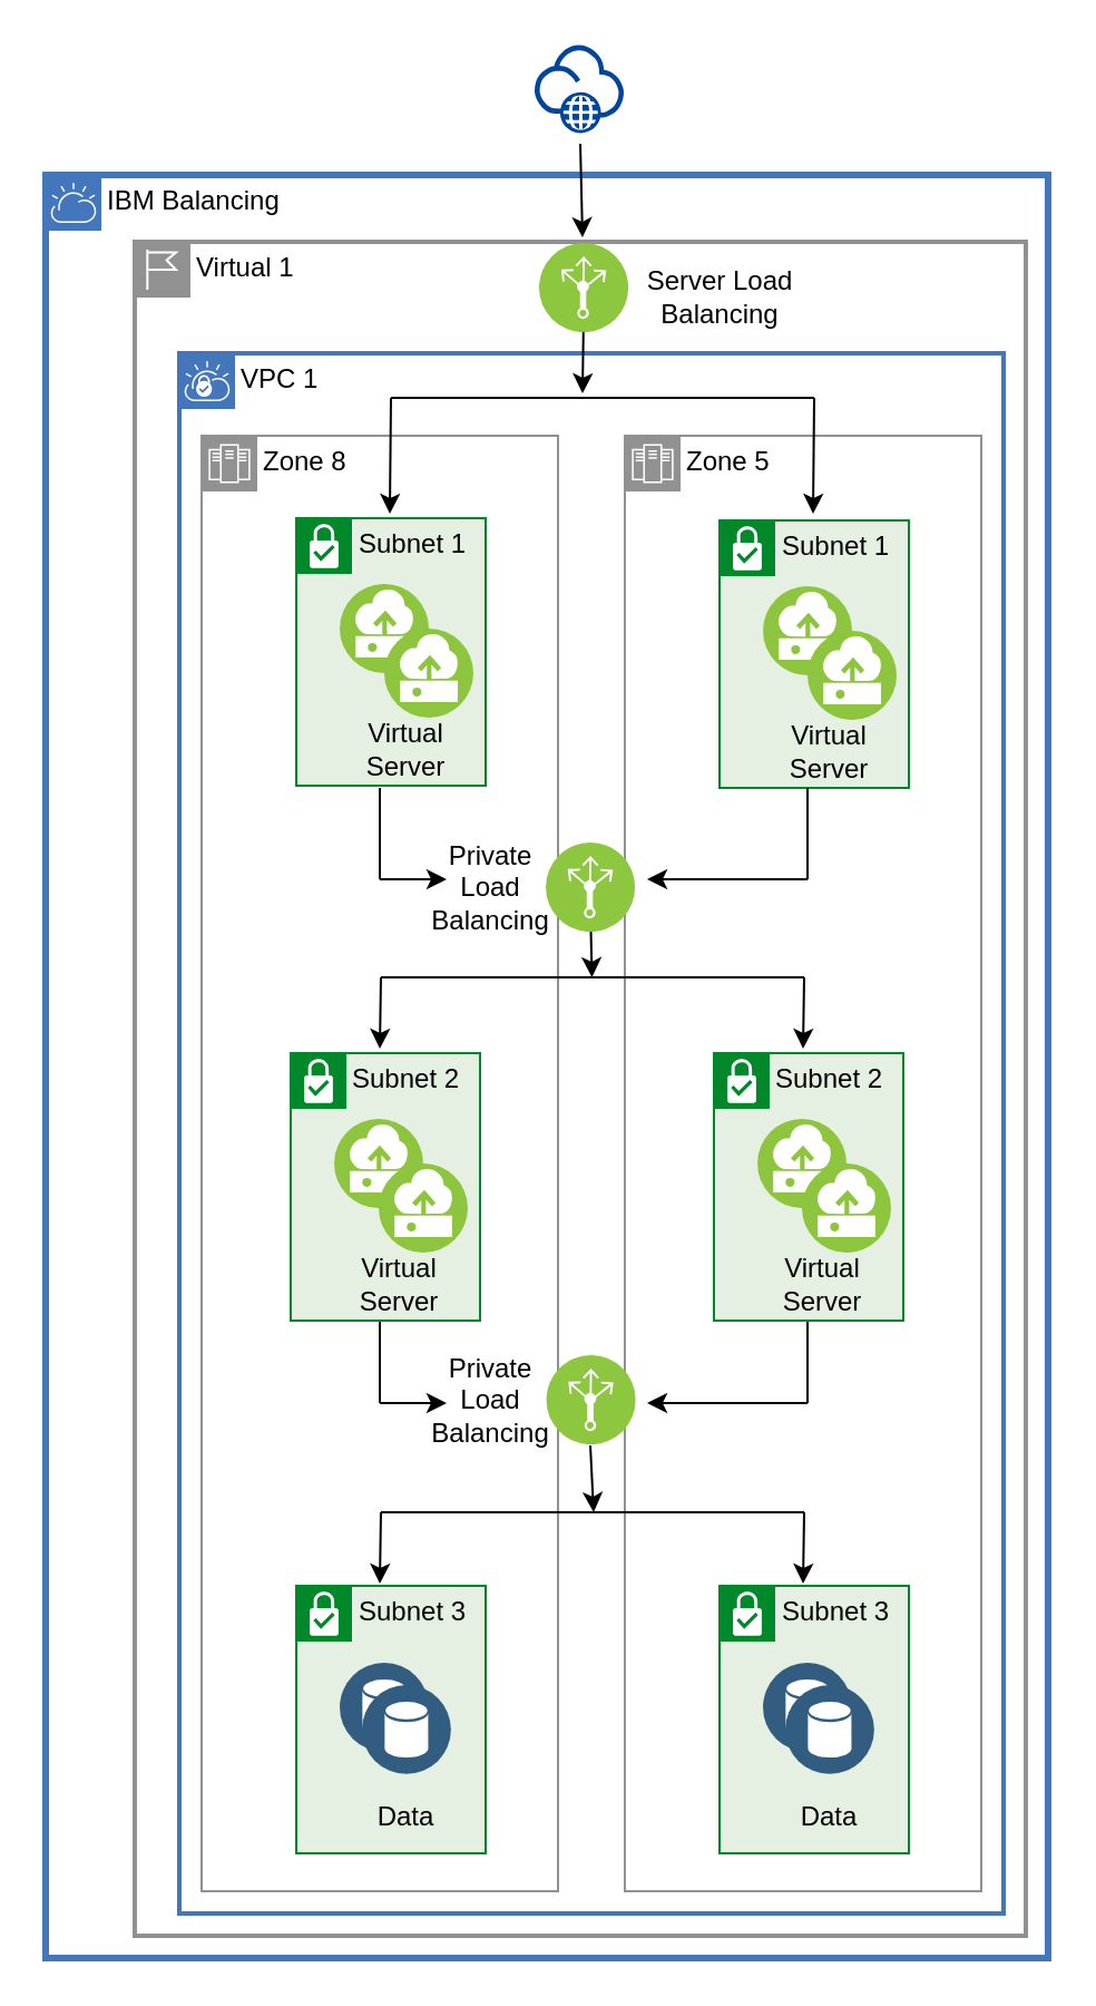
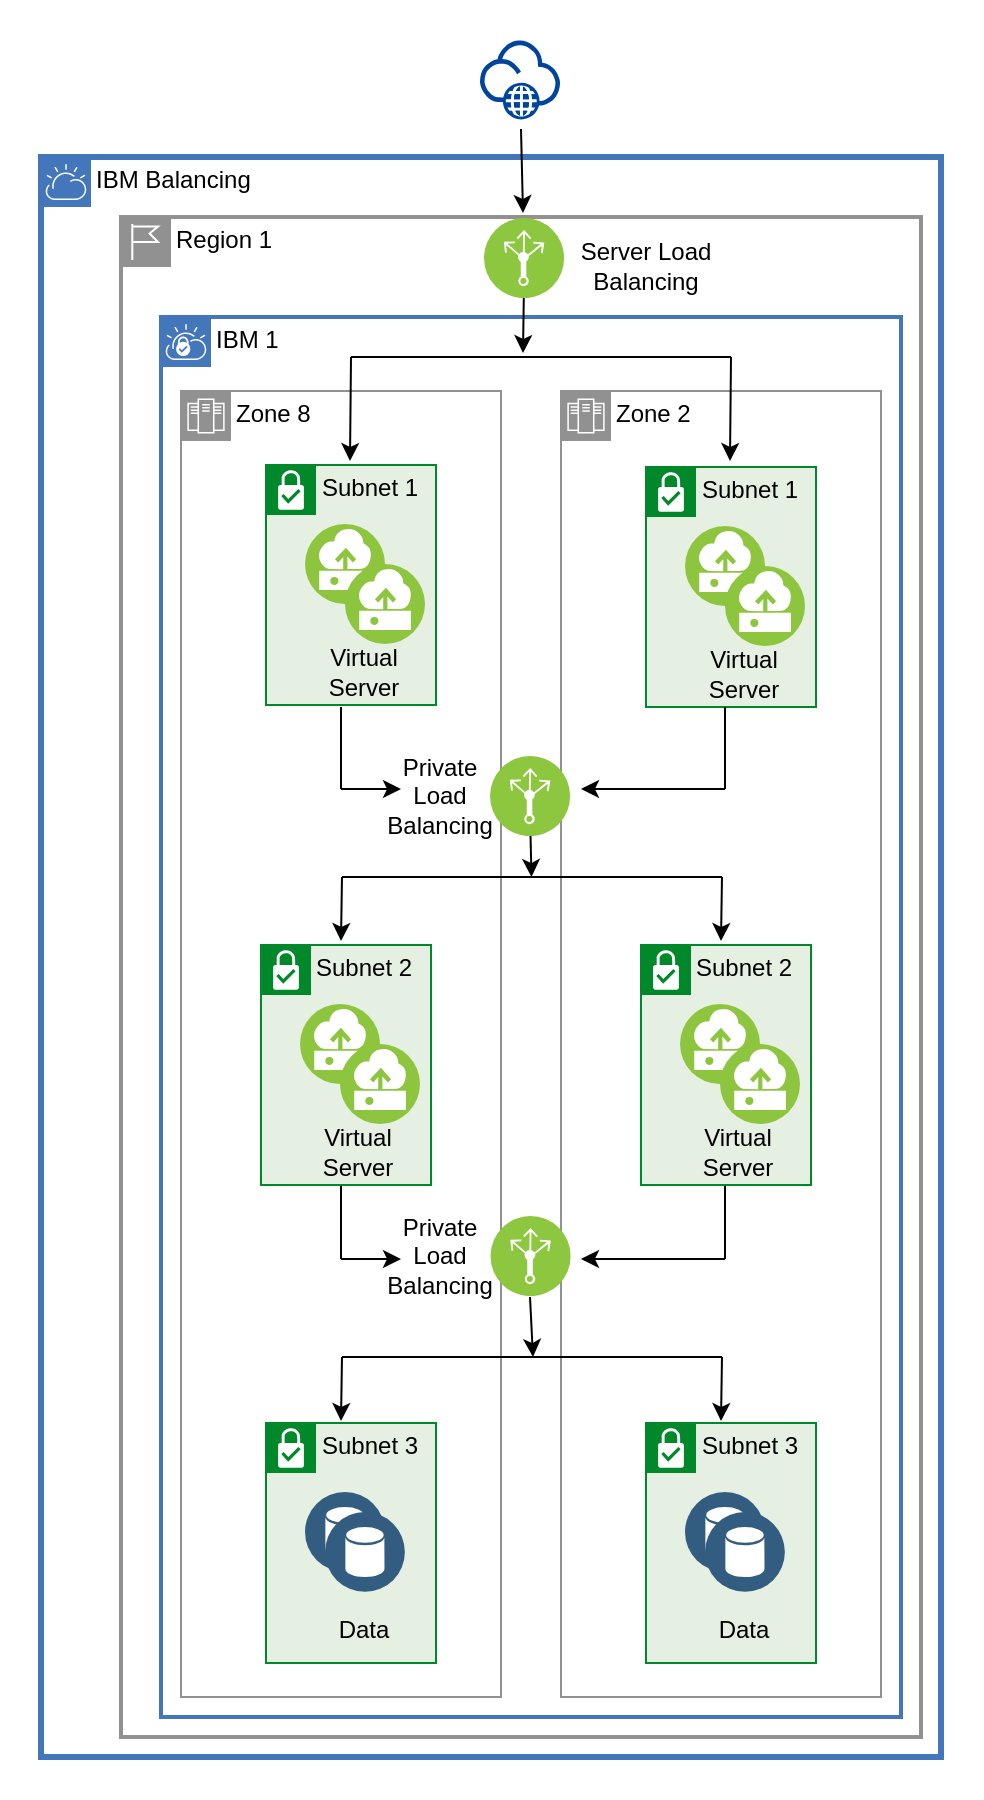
- <mxCell id="10" value="Virtual 1" style="shape=mxgraph.ibm.box;prType=region;fontStyle=0;verticalAlign=top;align=left;spacingLeft=32;spacingTop=4;fillColor=none;rounded=0;whiteSpace=wrap;html=1;strokeColor=#919191;strokeWidth=2;dashed=0;container=0;spacing=-4;collapsible=0;expand=0;recursiveResize=0;fontSize=12;fontColor=#000000;" parent="2" vertex="1"><mxGeometry x="40" y="88" width="400" height="760" as="geometry" /></mxCell>
+ <mxCell id="10" value="Region 1" style="shape=mxgraph.ibm.box;prType=region;fontStyle=0;verticalAlign=top;align=left;spacingLeft=32;spacingTop=4;fillColor=none;rounded=0;whiteSpace=wrap;html=1;strokeColor=#919191;strokeWidth=2;dashed=0;container=0;spacing=-4;collapsible=0;expand=0;recursiveResize=0;fontSize=12;fontColor=#000000;" parent="2" vertex="1"><mxGeometry x="40" y="88" width="400" height="760" as="geometry" /></mxCell>
- <mxCell id="11" value="VPC 1" style="shape=mxgraph.ibm.box;prType=vpc;fontStyle=0;verticalAlign=top;align=left;spacingLeft=32;spacingTop=4;fillColor=none;rounded=0;whiteSpace=wrap;html=1;strokeColor=#4376BB;strokeWidth=2;dashed=0;container=0;spacing=-4;collapsible=0;expand=0;recursiveResize=0;fontSize=12;fontColor=#000000;" parent="2" vertex="1"><mxGeometry x="60" y="138" width="370" height="700" as="geometry" /></mxCell>
+ <mxCell id="11" value="IBM 1" style="shape=mxgraph.ibm.box;prType=vpc;fontStyle=0;verticalAlign=top;align=left;spacingLeft=32;spacingTop=4;fillColor=none;rounded=0;whiteSpace=wrap;html=1;strokeColor=#4376BB;strokeWidth=2;dashed=0;container=0;spacing=-4;collapsible=0;expand=0;recursiveResize=0;fontSize=12;fontColor=#000000;" parent="2" vertex="1"><mxGeometry x="60" y="138" width="370" height="700" as="geometry" /></mxCell>
- <mxCell id="30" value="&lt;font color=&quot;#000000&quot;&gt;Zone 5&lt;/font&gt;" style="shape=mxgraph.ibm.box;prType=zone;fontStyle=0;verticalAlign=top;align=left;spacingLeft=32;spacingTop=4;rounded=0;whiteSpace=wrap;html=1;strokeColor=#919191;strokeWidth=1;dashed=0;container=0;spacing=-4;collapsible=0;expand=0;recursiveResize=0;fontSize=12;fontColor=#FFFFFF;fillColor=none;" parent="2" vertex="1"><mxGeometry x="260" y="175" width="160" height="653" as="geometry" /></mxCell>
+ <mxCell id="30" value="&lt;font color=&quot;#000000&quot;&gt;Zone 2&lt;/font&gt;" style="shape=mxgraph.ibm.box;prType=zone;fontStyle=0;verticalAlign=top;align=left;spacingLeft=32;spacingTop=4;rounded=0;whiteSpace=wrap;html=1;strokeColor=#919191;strokeWidth=1;dashed=0;container=0;spacing=-4;collapsible=0;expand=0;recursiveResize=0;fontSize=12;fontColor=#FFFFFF;fillColor=none;" parent="2" vertex="1"><mxGeometry x="260" y="175" width="160" height="653" as="geometry" /></mxCell>
